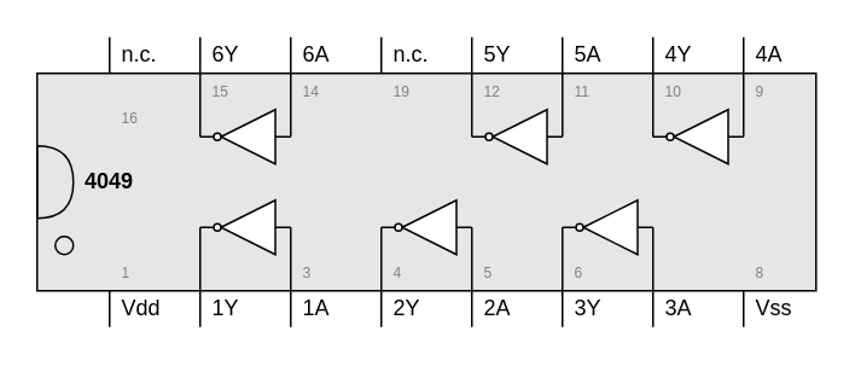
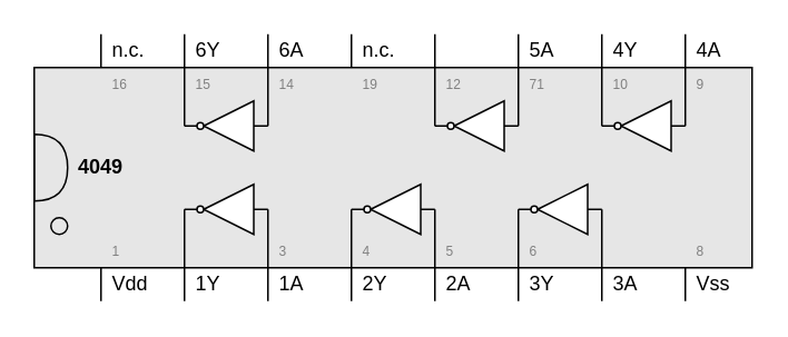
- <mxCell id="40" value="5Y" style="text;html=1;strokeColor=none;fillColor=none;align=left;verticalAlign=middle;whiteSpace=wrap;rounded=0;fontSize=12;fontFamily=Helvetica;" parent="2" vertex="1"><mxGeometry x="245" width="30" height="20" as="geometry" /></mxCell>
- <mxCell id="56" value="11" style="text;html=1;strokeColor=none;fillColor=none;align=left;verticalAlign=middle;whiteSpace=wrap;rounded=0;fontColor=#808080;fontSize=8;" vertex="1" parent="2"><mxGeometry x="295" y="20" width="25" height="20" as="geometry" /></mxCell>
+ <mxCell id="56" value="71" style="text;html=1;strokeColor=none;fillColor=none;align=left;verticalAlign=middle;whiteSpace=wrap;rounded=0;fontColor=#808080;fontSize=8;" vertex="1" parent="2"><mxGeometry x="295" y="20" width="25" height="20" as="geometry" /></mxCell>
- <mxCell id="51" value="16" style="text;html=1;strokeColor=none;fillColor=none;align=left;verticalAlign=middle;whiteSpace=wrap;rounded=0;fontColor=#808080;fontSize=8;" vertex="1" parent="2"><mxGeometry x="45" y="35" width="25" height="20" as="geometry" /></mxCell>
+ <mxCell id="51" value="16" style="text;html=1;strokeColor=none;fillColor=none;align=left;verticalAlign=middle;whiteSpace=wrap;rounded=0;fontColor=#808080;fontSize=8;" vertex="1" parent="2"><mxGeometry x="45" y="20" width="25" height="20" as="geometry" /></mxCell>
